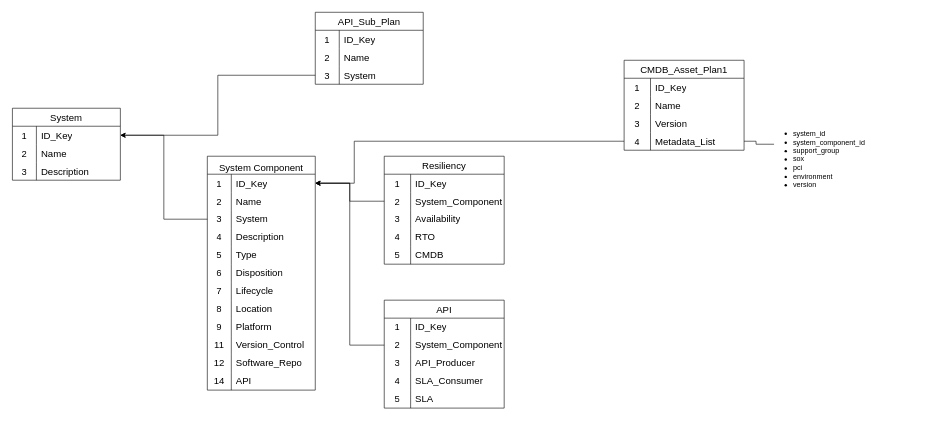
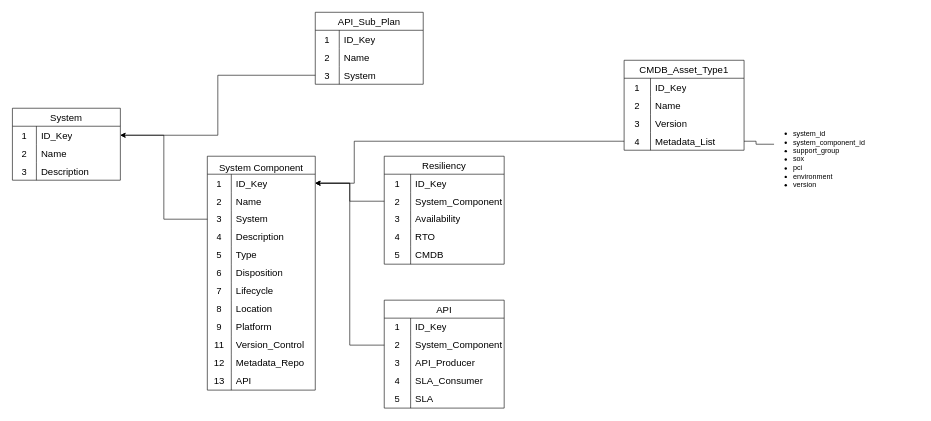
- <mxCell id="95" value="CMDB_Asset_Plan1" style="shape=table;startSize=30;container=1;collapsible=0;childLayout=tableLayout;fixedRows=1;rowLines=0;fontStyle=0;strokeColor=default;fontSize=16;" vertex="1" parent="1"><mxGeometry x="1040" y="100" width="200" height="150" as="geometry" /></mxCell>
+ <mxCell id="95" value="CMDB_Asset_Type1" style="shape=table;startSize=30;container=1;collapsible=0;childLayout=tableLayout;fixedRows=1;rowLines=0;fontStyle=0;strokeColor=default;fontSize=16;" vertex="1" parent="1"><mxGeometry x="1040" y="100" width="200" height="150" as="geometry" /></mxCell>
- <mxCell id="45" value="Software_Repo" style="shape=partialRectangle;html=1;whiteSpace=wrap;connectable=0;fillColor=none;top=0;left=0;bottom=0;right=0;align=left;spacingLeft=6;overflow=hidden;strokeColor=inherit;fontSize=16;" vertex="1" parent="43"><mxGeometry x="40" width="140" height="30" as="geometry"><mxRectangle width="140" height="30" as="alternateBounds" /></mxGeometry></mxCell>
+ <mxCell id="45" value="Metadata_Repo" style="shape=partialRectangle;html=1;whiteSpace=wrap;connectable=0;fillColor=none;top=0;left=0;bottom=0;right=0;align=left;spacingLeft=6;overflow=hidden;strokeColor=inherit;fontSize=16;" vertex="1" parent="43"><mxGeometry x="40" width="140" height="30" as="geometry"><mxRectangle width="140" height="30" as="alternateBounds" /></mxGeometry></mxCell>
- <mxCell id="47" value="14" style="shape=partialRectangle;html=1;whiteSpace=wrap;connectable=0;fillColor=none;top=0;left=0;bottom=0;right=0;overflow=hidden;strokeColor=inherit;fontSize=16;" vertex="1" parent="46"><mxGeometry width="40" height="30" as="geometry"><mxRectangle width="40" height="30" as="alternateBounds" /></mxGeometry></mxCell>
+ <mxCell id="47" value="13" style="shape=partialRectangle;html=1;whiteSpace=wrap;connectable=0;fillColor=none;top=0;left=0;bottom=0;right=0;overflow=hidden;strokeColor=inherit;fontSize=16;" vertex="1" parent="46"><mxGeometry width="40" height="30" as="geometry"><mxRectangle width="40" height="30" as="alternateBounds" /></mxGeometry></mxCell>
